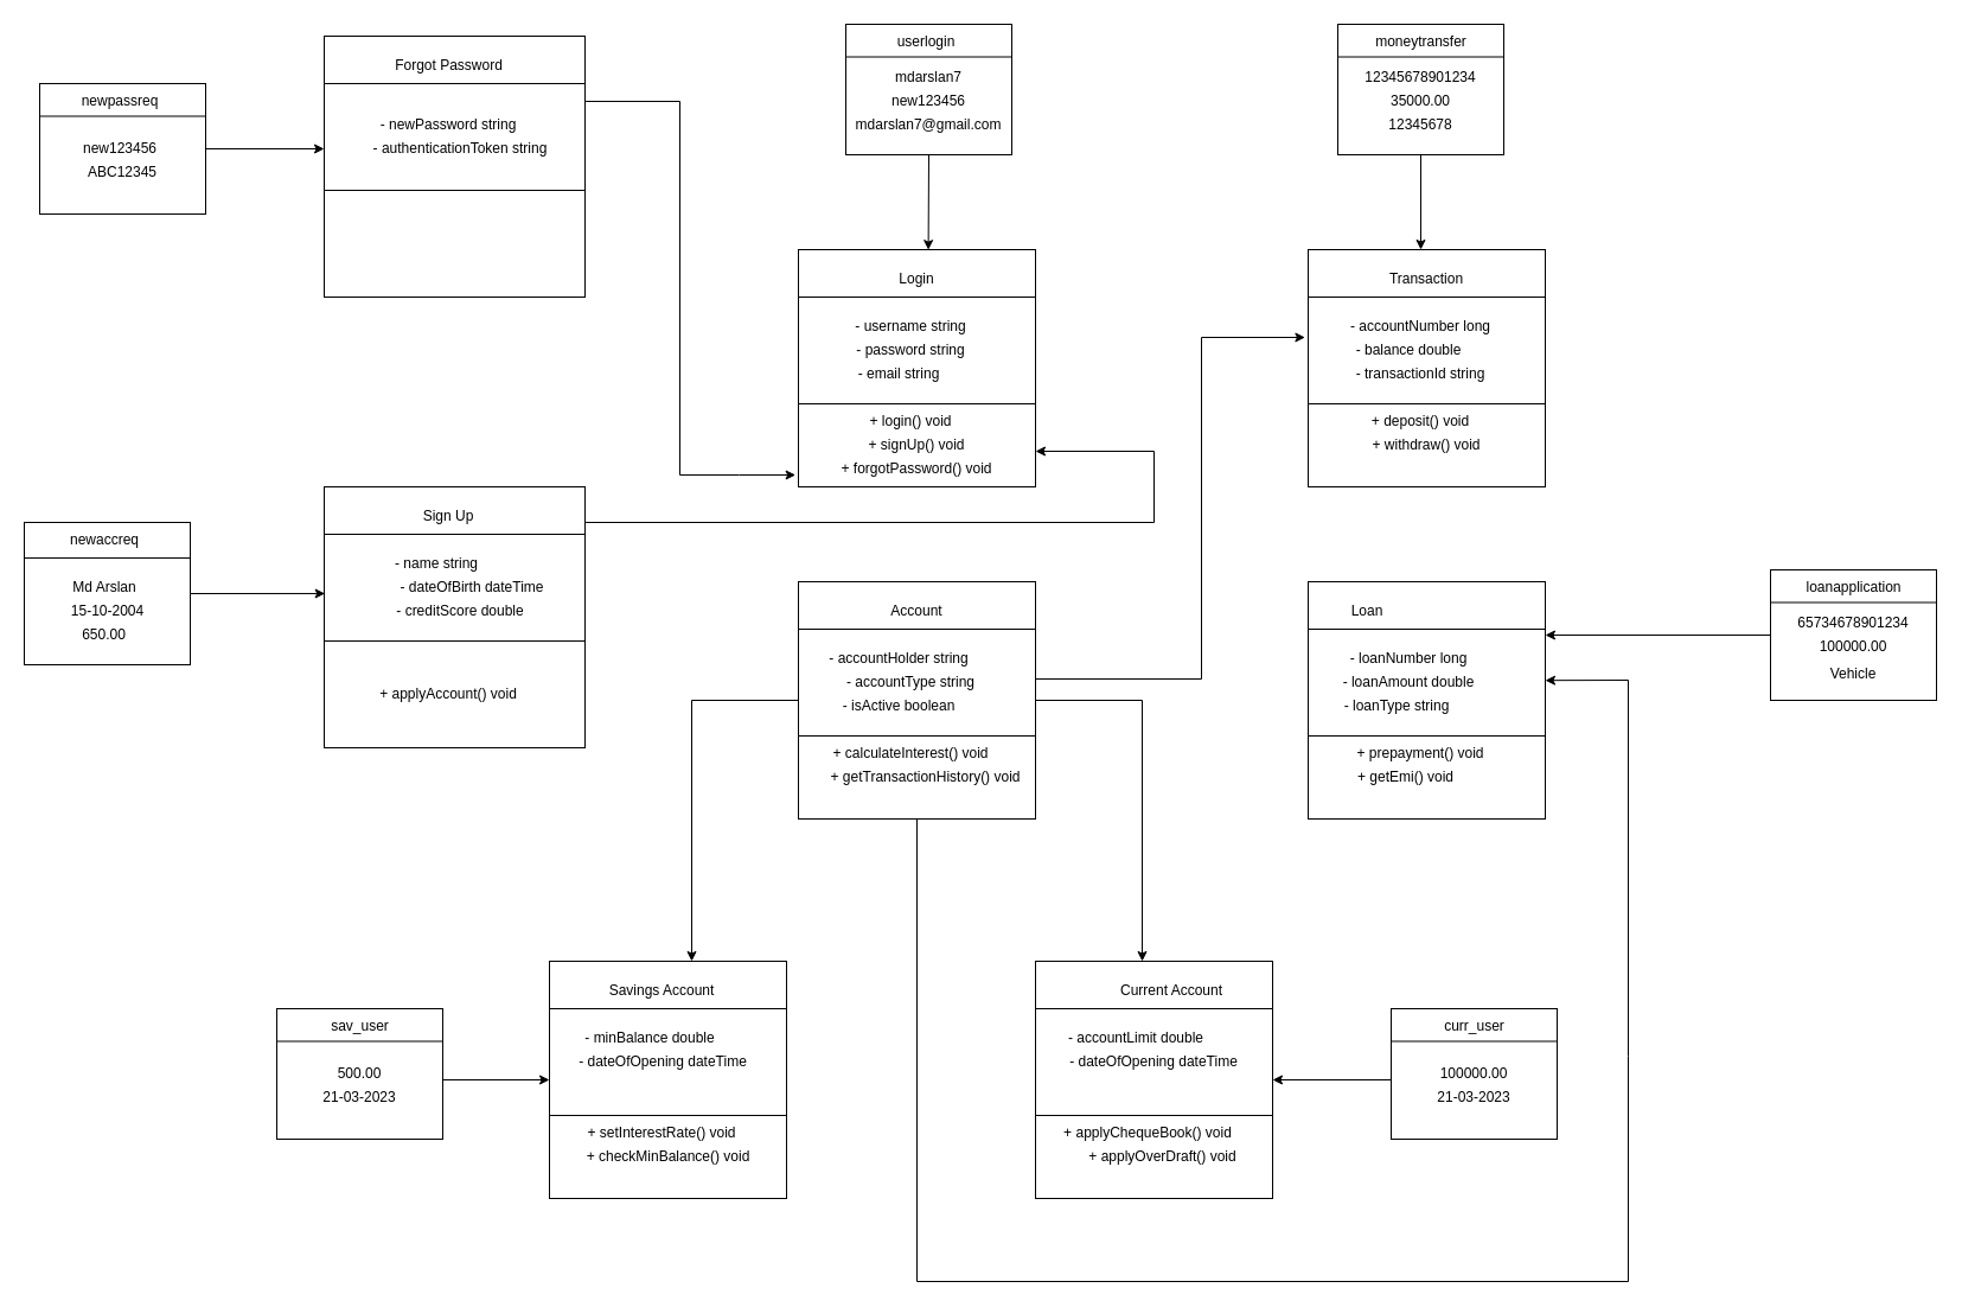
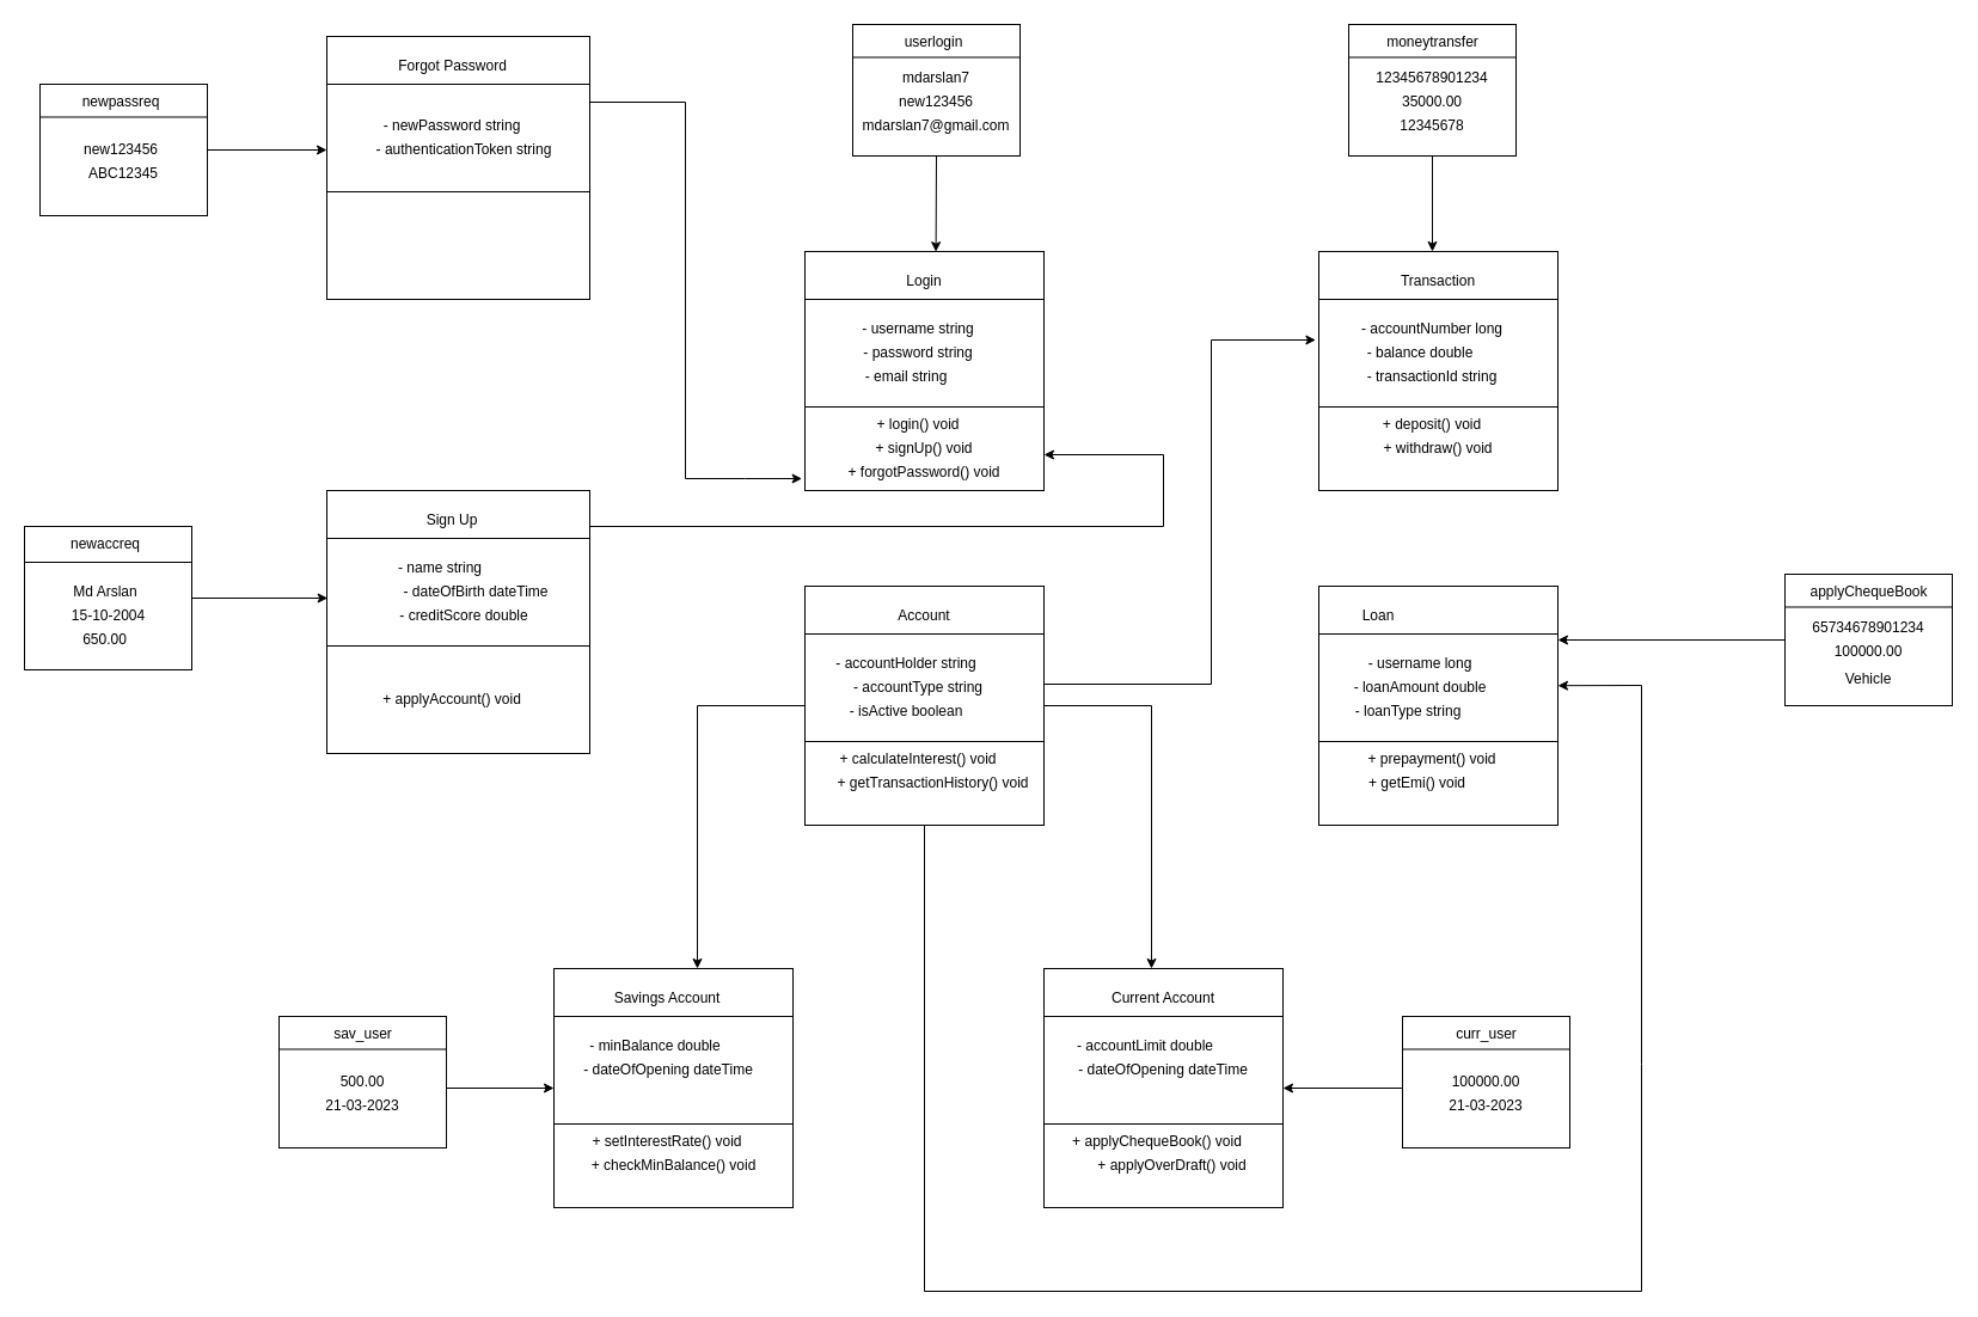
- <mxCell id="89" value="loanapplication" style="text;html=1;align=center;verticalAlign=middle;whiteSpace=wrap;rounded=0;" vertex="1" parent="1"><mxGeometry x="1521.75" y="480" width="82.5" height="30" as="geometry" /></mxCell>
+ <mxCell id="89" value="applyChequeBook" style="text;html=1;align=center;verticalAlign=middle;whiteSpace=wrap;rounded=0;" vertex="1" parent="1"><mxGeometry x="1521.75" y="480" width="82.5" height="30" as="geometry" /></mxCell>
- <mxCell id="38" value="- loanNumber long" style="text;html=1;align=center;verticalAlign=middle;whiteSpace=wrap;rounded=0;" vertex="1" parent="1"><mxGeometry x="1113" y="540" width="150" height="30" as="geometry" /></mxCell>
+ <mxCell id="38" value="- username long" style="text;html=1;align=center;verticalAlign=middle;whiteSpace=wrap;rounded=0;" vertex="1" parent="1"><mxGeometry x="1113" y="540" width="150" height="30" as="geometry" /></mxCell>
- <mxCell id="50" value="Current Account" style="text;html=1;align=center;verticalAlign=middle;whiteSpace=wrap;rounded=0;" vertex="1" parent="1"><mxGeometry x="943" y="820" width="90" height="30" as="geometry" /></mxCell>
+ <mxCell id="50" value="Current Account" style="text;html=1;align=center;verticalAlign=middle;whiteSpace=wrap;rounded=0;" vertex="1" parent="1"><mxGeometry x="928" y="820" width="90" height="30" as="geometry" /></mxCell>
